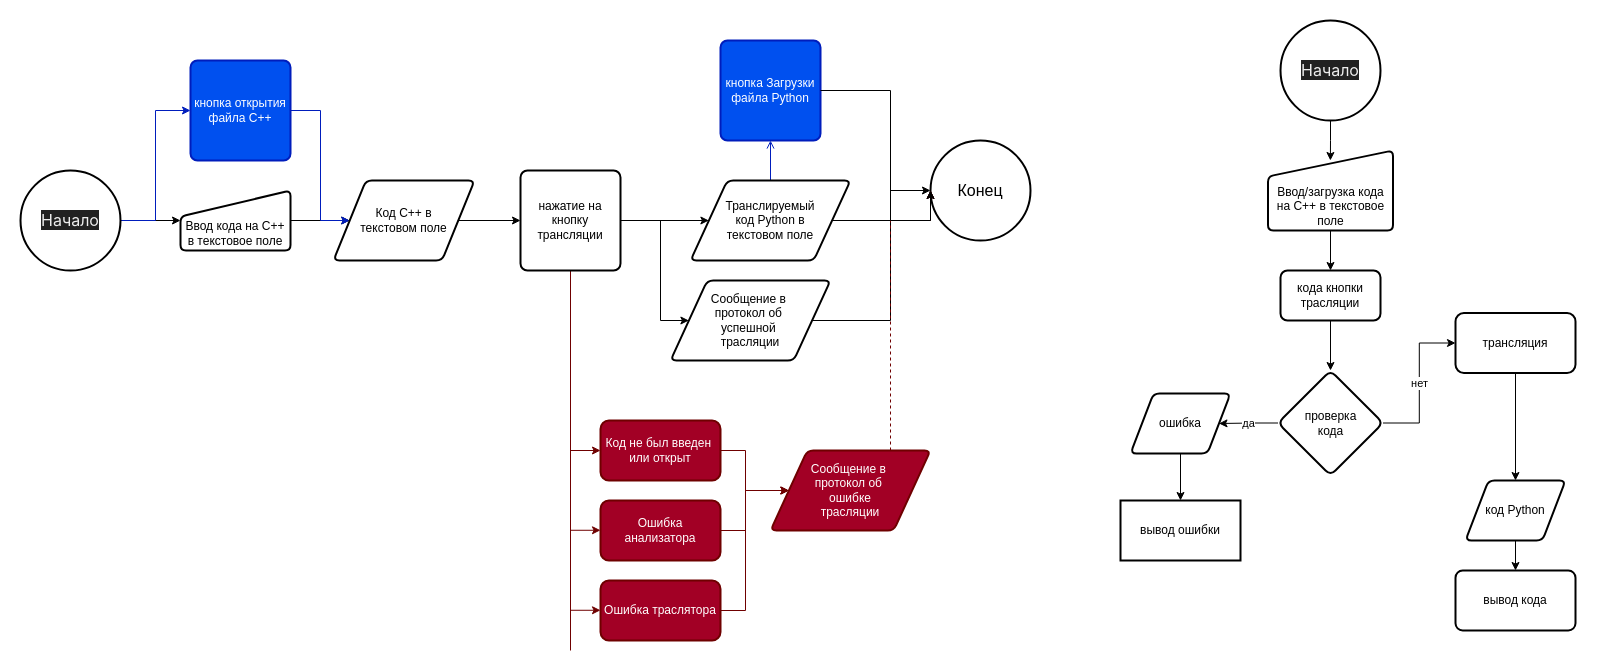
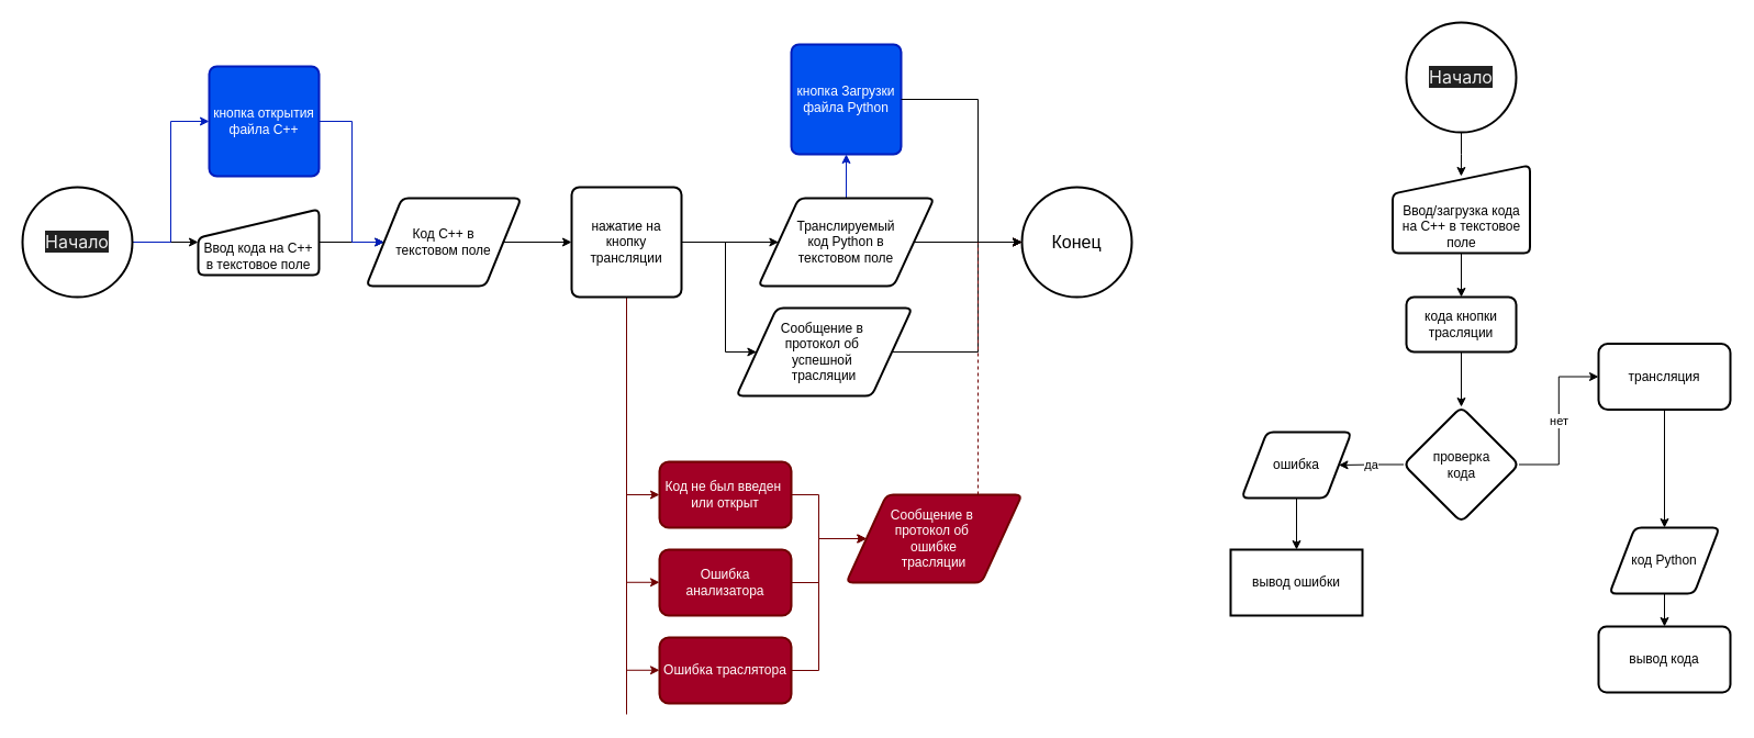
- <mxCell id="13" style="edgeStyle=orthogonalEdgeStyle;rounded=0;orthogonalLoop=1;jettySize=auto;html=1;entryX=0.5;entryY=1;entryDx=0;entryDy=0;fillColor=#0050ef;strokeColor=#001DBC;endArrow=open;" edge="1" parent="1" source="14" target="17"><mxGeometry relative="1" as="geometry" /></mxCell>
+ <mxCell id="13" style="edgeStyle=orthogonalEdgeStyle;rounded=0;orthogonalLoop=1;jettySize=auto;html=1;entryX=0.5;entryY=1;entryDx=0;entryDy=0;fillColor=#0050ef;strokeColor=#001DBC;" edge="1" parent="1" source="14" target="17"><mxGeometry relative="1" as="geometry" /></mxCell>
- <mxCell id="21" value="&lt;font style=&quot;font-size: 16px;&quot;&gt;Конец&lt;/font&gt;" style="strokeWidth=2;html=1;shape=mxgraph.flowchart.start_2;whiteSpace=wrap;" vertex="1" parent="1"><mxGeometry x="930" y="140" width="100" height="100" as="geometry" /></mxCell>
+ <mxCell id="21" value="&lt;font style=&quot;font-size: 16px;&quot;&gt;Конец&lt;/font&gt;" style="strokeWidth=2;html=1;shape=mxgraph.flowchart.start_2;whiteSpace=wrap;" vertex="1" parent="1"><mxGeometry x="930" y="170" width="100" height="100" as="geometry" /></mxCell>
